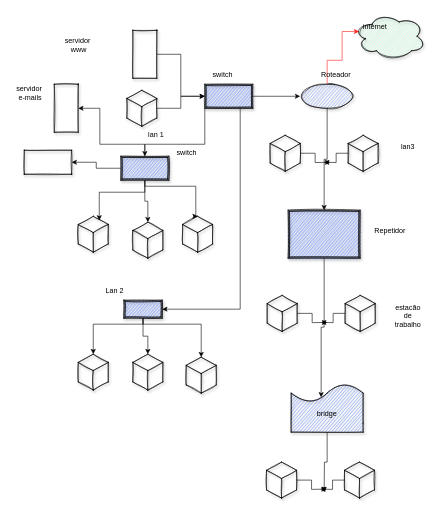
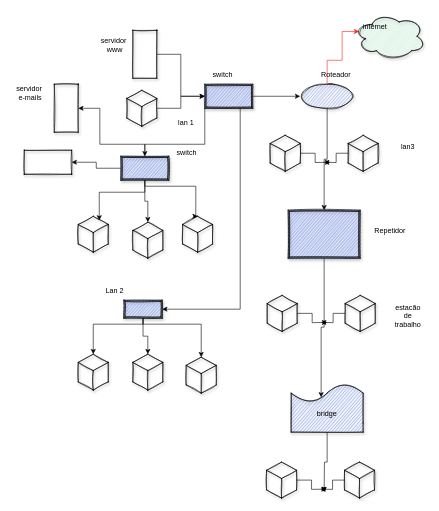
- <mxCell id="4" value="servidor&amp;nbsp; www" style="text;html=1;strokeColor=none;fillColor=none;align=center;verticalAlign=middle;whiteSpace=wrap;rounded=0;shadow=1;glass=0;sketch=1;" vertex="1" parent="1"><mxGeometry x="101" y="60" width="60" height="30" as="geometry" /></mxCell>
+ <mxCell id="4" value="servidor&amp;nbsp; www" style="text;html=1;strokeColor=none;fillColor=none;align=center;verticalAlign=middle;whiteSpace=wrap;rounded=0;shadow=1;glass=0;sketch=1;" vertex="1" parent="1"><mxGeometry x="161" y="60" width="60" height="30" as="geometry" /></mxCell>
- <mxCell id="25" value="lan 1" style="text;html=1;strokeColor=none;fillColor=none;align=center;verticalAlign=middle;whiteSpace=wrap;rounded=0;shadow=1;glass=0;sketch=1;" vertex="1" parent="1"><mxGeometry x="230" y="210" width="60" height="30" as="geometry" /></mxCell>
+ <mxCell id="25" value="lan 1" style="text;html=1;strokeColor=none;fillColor=none;align=center;verticalAlign=middle;whiteSpace=wrap;rounded=0;shadow=1;glass=0;sketch=1;" vertex="1" parent="1"><mxGeometry x="280" y="190" width="60" height="30" as="geometry" /></mxCell>
